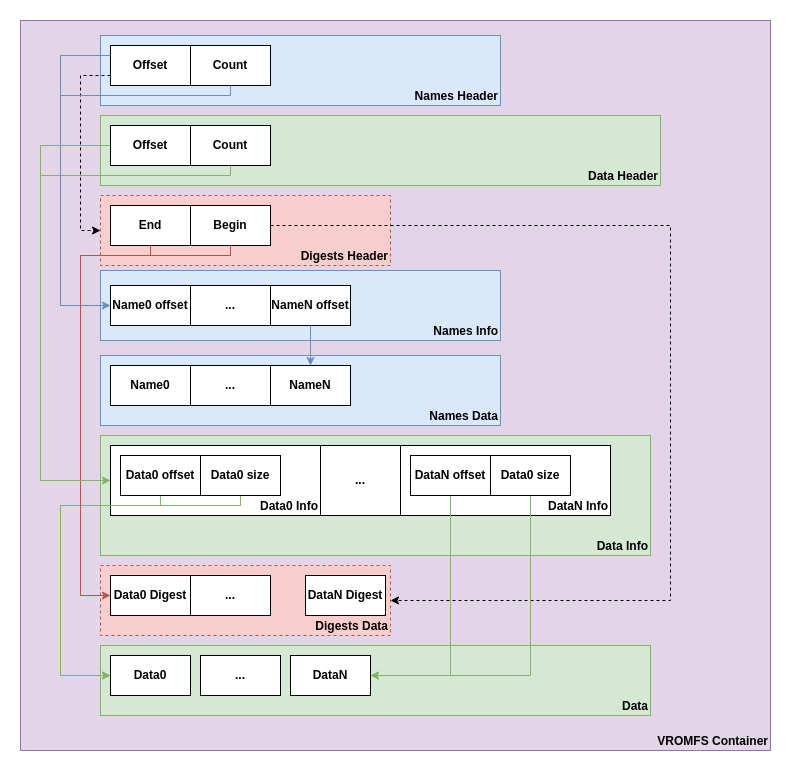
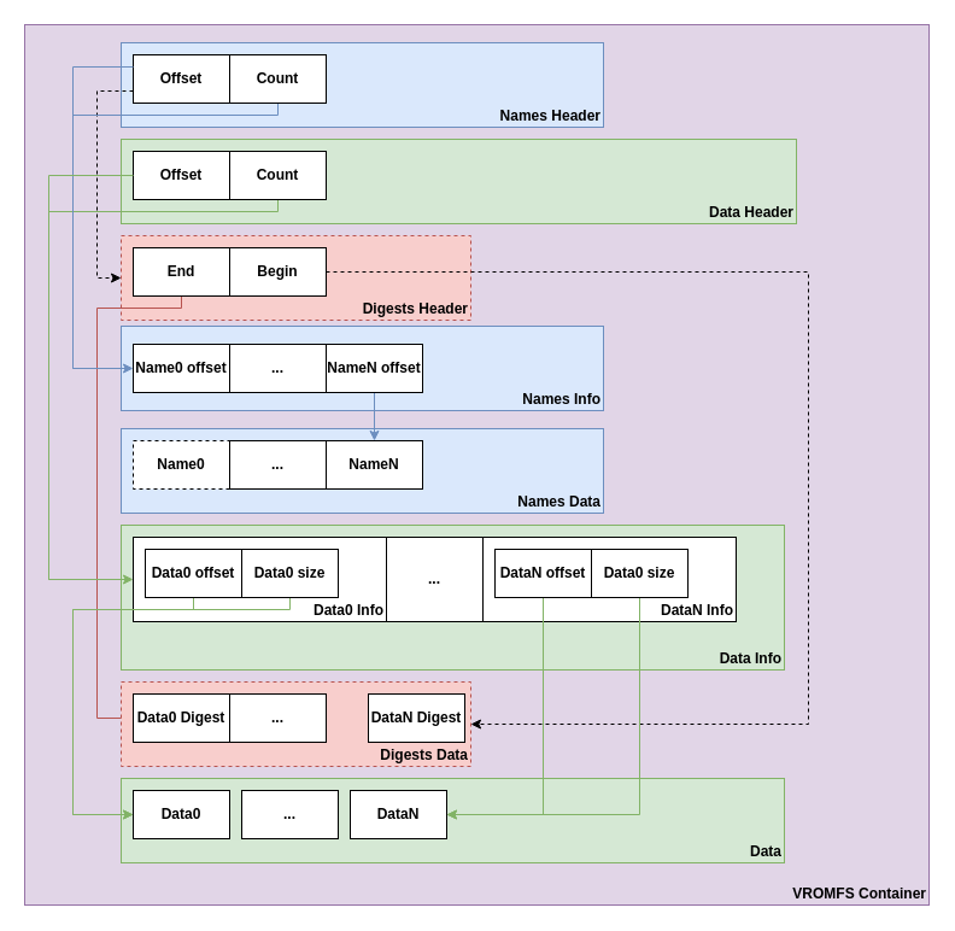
- <mxCell id="47" style="edgeStyle=orthogonalEdgeStyle;rounded=0;orthogonalLoop=1;jettySize=auto;html=1;exitX=0.5;exitY=1;exitDx=0;exitDy=0;entryX=0;entryY=0.5;entryDx=0;entryDy=0;fillColor=#f8cecc;strokeColor=#b85450;" edge="1" parent="1" source="17" target="25"><mxGeometry relative="1" as="geometry"><Array as="points"><mxPoint x="230" y="255" /><mxPoint x="80" y="255" /><mxPoint x="80" y="595" /></Array></mxGeometry></mxCell>
- <mxCell id="19" value="Name0" style="rounded=0;whiteSpace=wrap;html=1;fontStyle=1" parent="1" vertex="1"><mxGeometry x="110" y="365" width="80" height="40" as="geometry" /></mxCell>
+ <mxCell id="19" value="Name0" style="rounded=0;whiteSpace=wrap;html=1;fontStyle=1;dashed=1;" parent="1" vertex="1"><mxGeometry x="110" y="365" width="80" height="40" as="geometry" /></mxCell>
